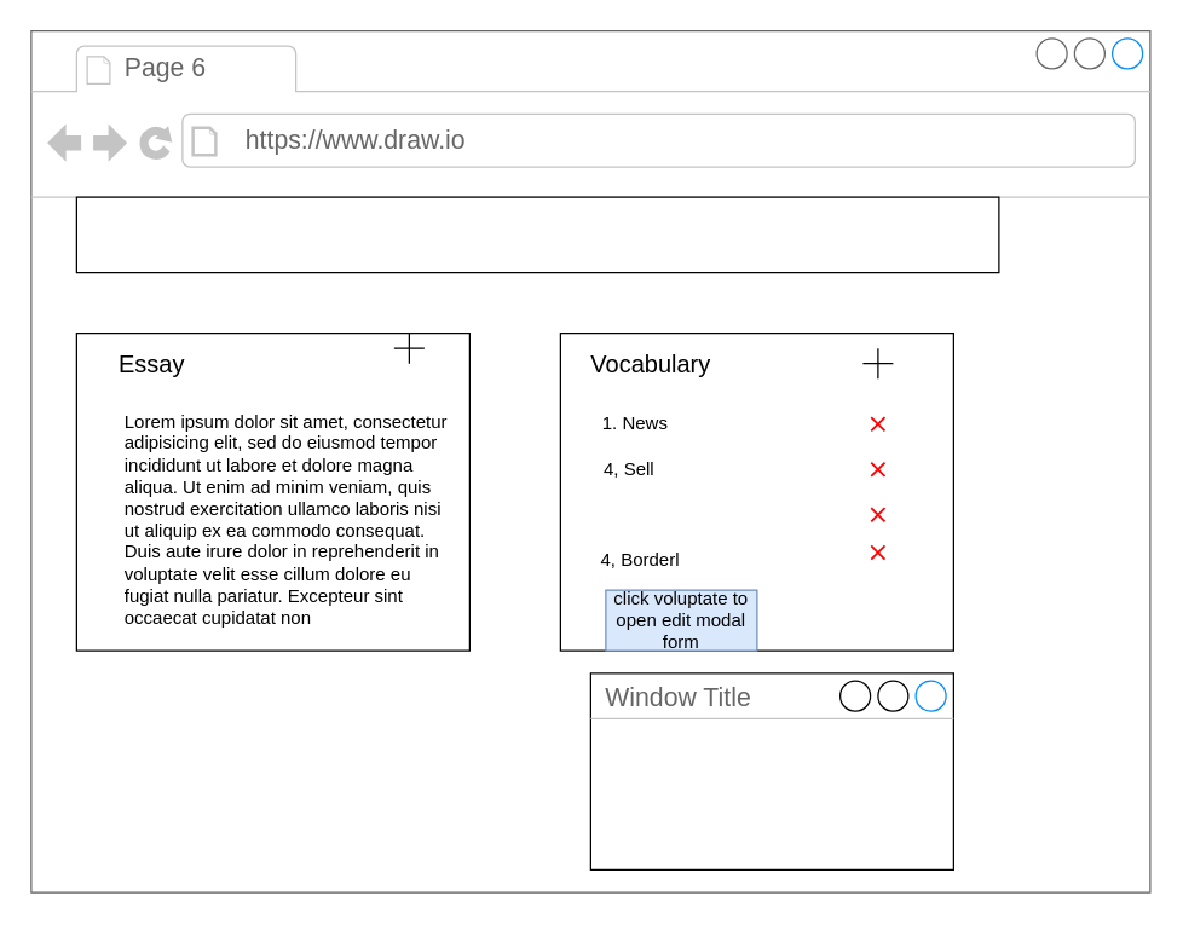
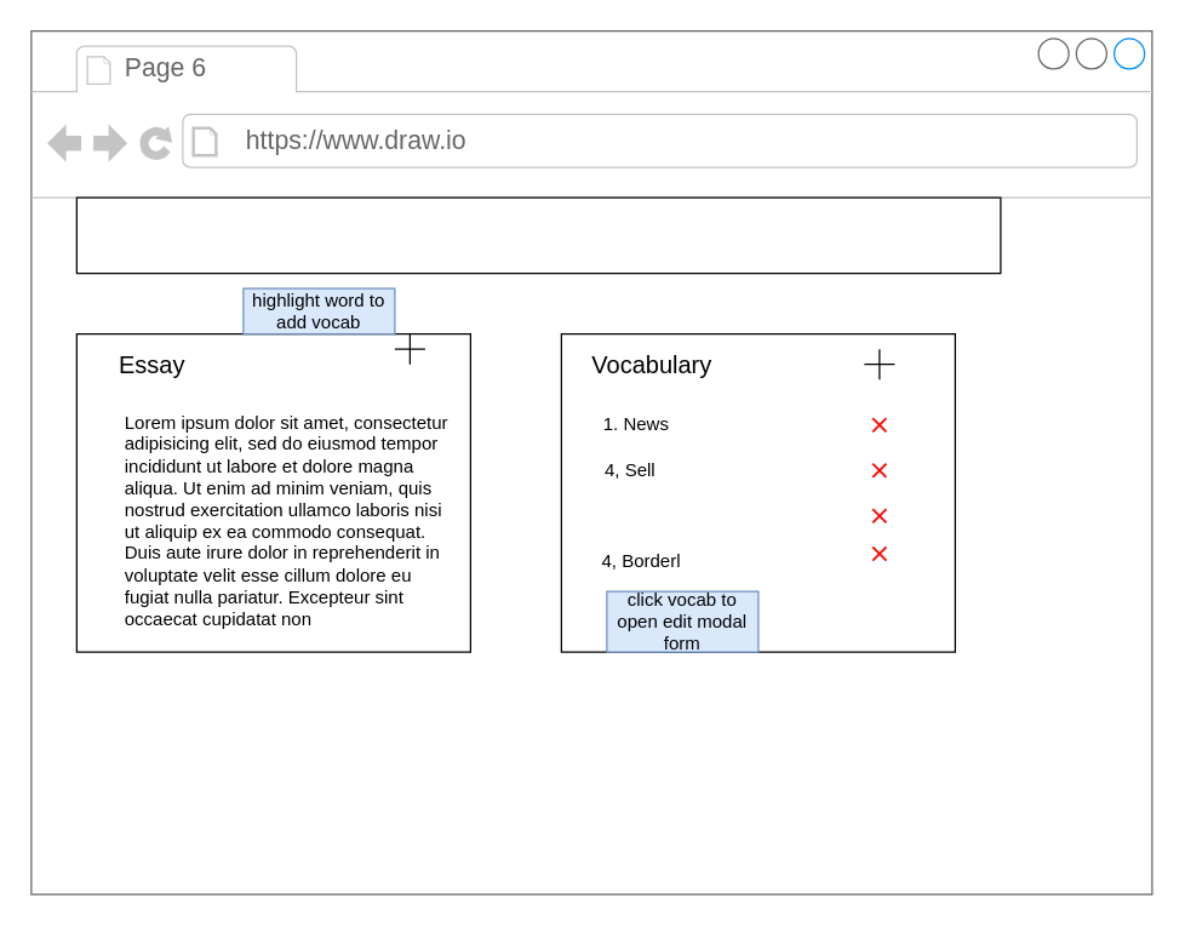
+ <mxCell id="18" value="highlight word to add vocab" style="text;html=1;strokeColor=#6c8ebf;fillColor=#dae8fc;align=center;verticalAlign=middle;whiteSpace=wrap;rounded=0;" parent="1" vertex="1"><mxGeometry x="160" y="190" width="100" height="30" as="geometry" /></mxCell>
- <mxCell id="9" value="click voluptate to open edit modal form" style="text;html=1;strokeColor=#6c8ebf;fillColor=#dae8fc;align=center;verticalAlign=middle;whiteSpace=wrap;rounded=0;" parent="2" vertex="1"><mxGeometry x="380" y="370" width="100" height="40" as="geometry" /></mxCell>
+ <mxCell id="9" value="click vocab to open edit modal form" style="text;html=1;strokeColor=#6c8ebf;fillColor=#dae8fc;align=center;verticalAlign=middle;whiteSpace=wrap;rounded=0;" parent="2" vertex="1"><mxGeometry x="380" y="370" width="100" height="40" as="geometry" /></mxCell>
- <mxCell id="8" value="Window Title" style="strokeWidth=1;shadow=0;dashed=0;align=center;html=1;shape=mxgraph.mockup.containers.window;align=left;verticalAlign=top;spacingLeft=8;strokeColor2=#008cff;strokeColor3=#c4c4c4;fontColor=#666666;mainText=;fontSize=17;labelBackgroundColor=none;" parent="2" vertex="1"><mxGeometry x="370" y="425" width="240" height="130" as="geometry" /></mxCell>
